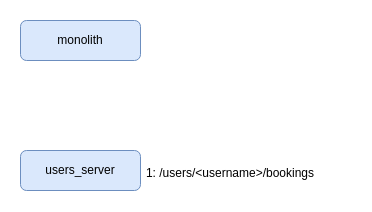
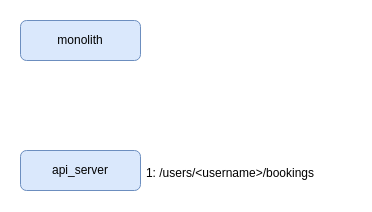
- <mxCell id="3" value="users_server" style="rounded=1;whiteSpace=wrap;html=1;fontSize=12;glass=0;strokeWidth=1;shadow=0;fillColor=#dae8fc;strokeColor=#6c8ebf;" parent="1" vertex="1"><mxGeometry x="20" y="150" width="120" height="40" as="geometry" /></mxCell>
+ <mxCell id="3" value="api_server" style="rounded=1;whiteSpace=wrap;html=1;fontSize=12;glass=0;strokeWidth=1;shadow=0;fillColor=#dae8fc;strokeColor=#6c8ebf;" parent="1" vertex="1"><mxGeometry x="20" y="150" width="120" height="40" as="geometry" /></mxCell>
